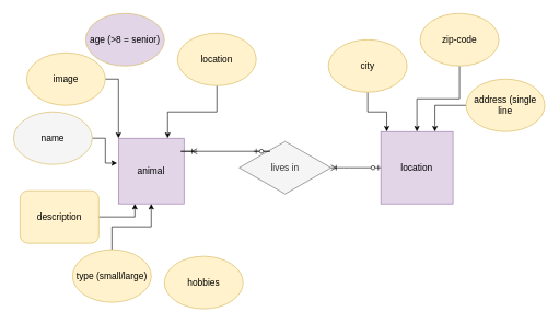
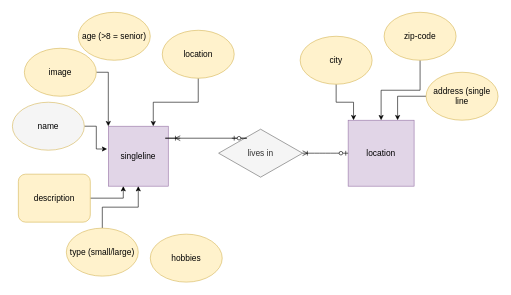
- <mxCell id="17" value="age (&amp;gt;8 = senior)" style="ellipse;whiteSpace=wrap;html=1;fontSize=14;fillColor=#e1d5e7;strokeColor=#d6b656;" vertex="1" parent="1"><mxGeometry x="130" y="20" width="120" height="80" as="geometry" /></mxCell>
+ <mxCell id="17" value="age (&amp;gt;8 = senior)" style="ellipse;whiteSpace=wrap;html=1;fontSize=14;fillColor=#fff2cc;strokeColor=#d6b656;" vertex="1" parent="1"><mxGeometry x="130" y="20" width="120" height="80" as="geometry" /></mxCell>
- <mxCell id="3" value="animal" style="whiteSpace=wrap;html=1;aspect=fixed;fontSize=14;fillColor=#e1d5e7;strokeColor=#9673a6;" parent="1" vertex="1"><mxGeometry x="180" y="210" width="100" height="100" as="geometry" /></mxCell>
+ <mxCell id="3" value="singleline" style="whiteSpace=wrap;html=1;aspect=fixed;fontSize=14;fillColor=#e1d5e7;strokeColor=#9673a6;" parent="1" vertex="1"><mxGeometry x="180" y="210" width="100" height="100" as="geometry" /></mxCell>
